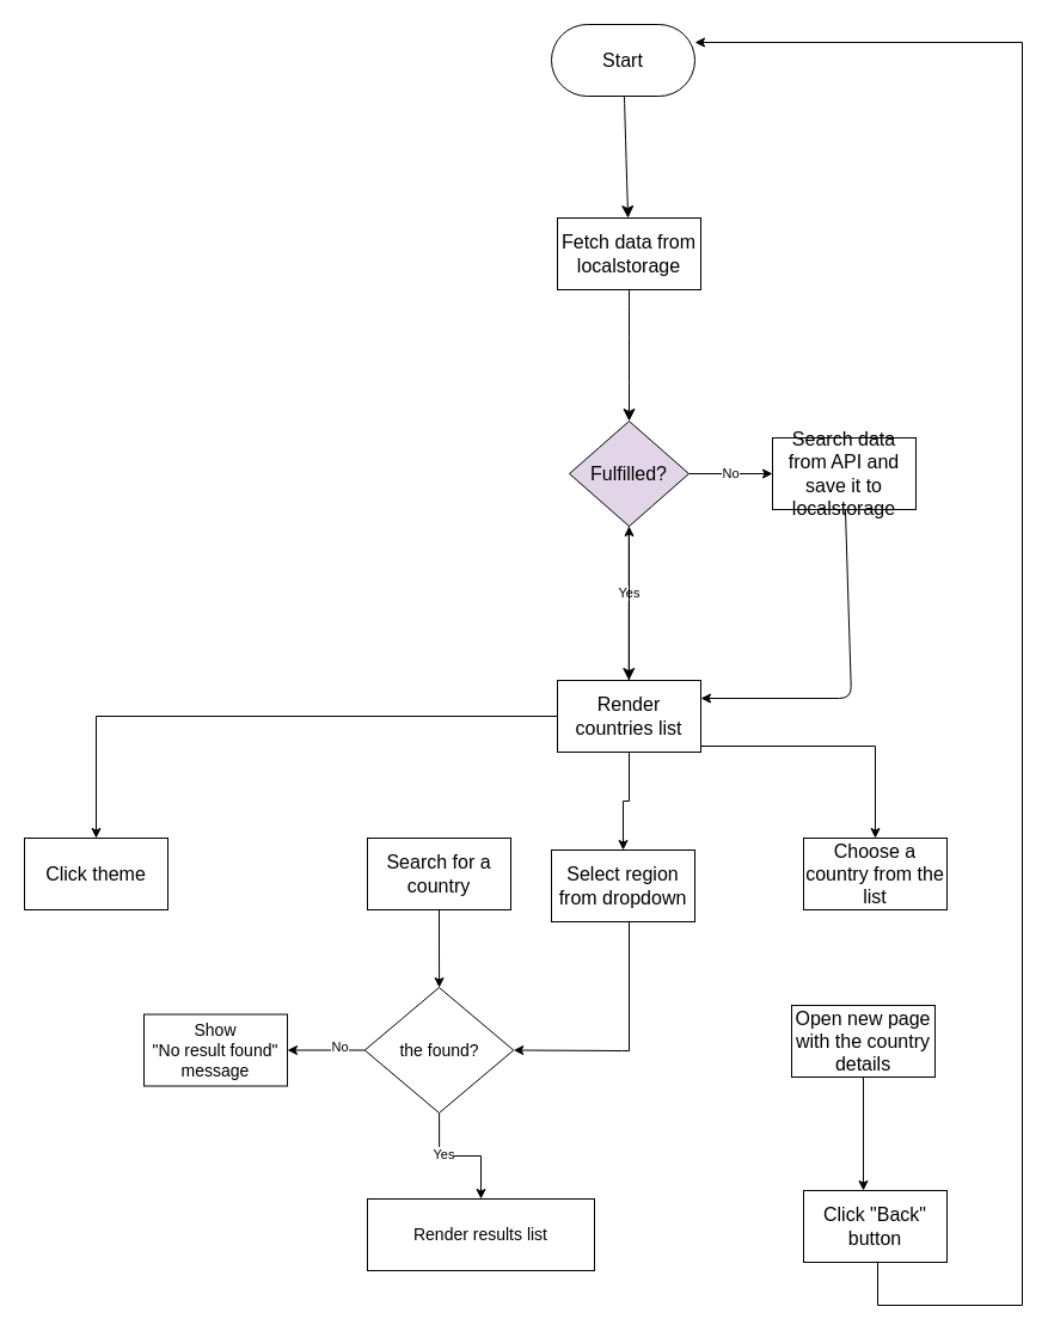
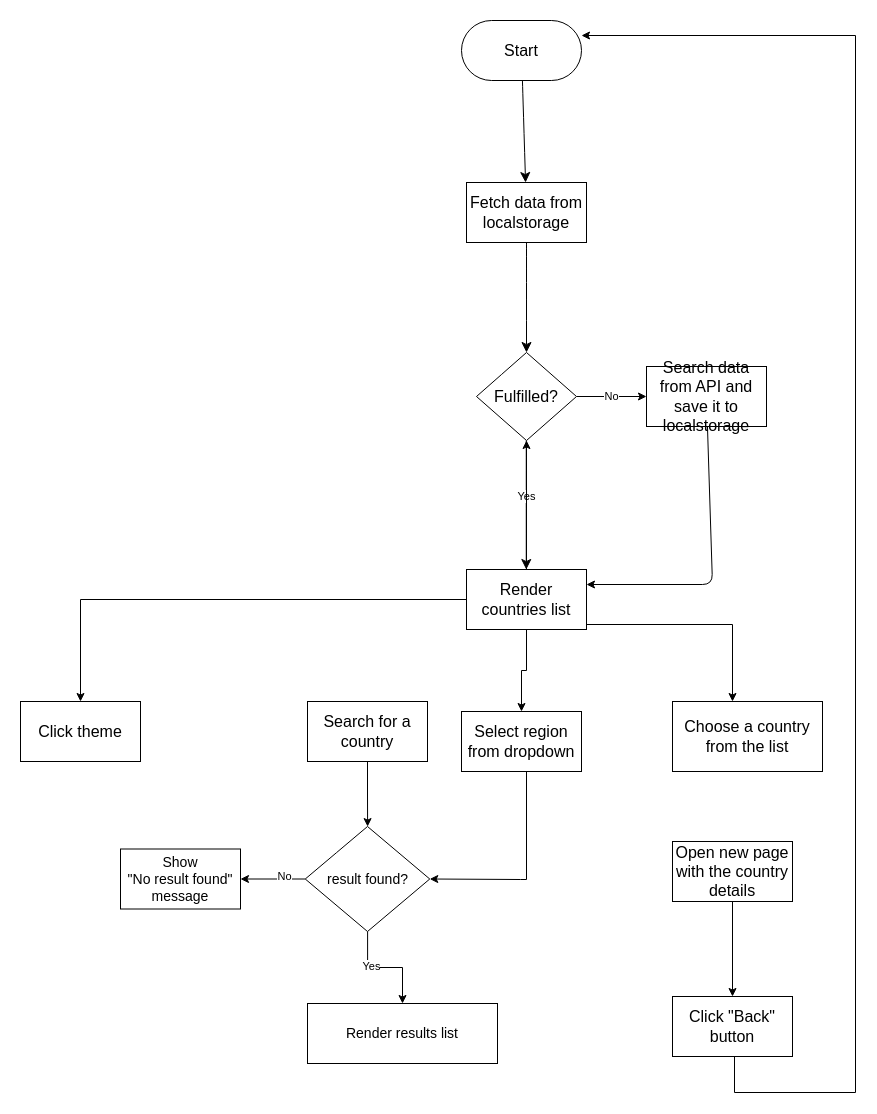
- <mxCell id="9" value="Fulfilled?" style="rhombus;whiteSpace=wrap;html=1;fontSize=16;rounded=1;arcSize=0;fillColor=#e1d5e7;" parent="1" vertex="1"><mxGeometry x="476" y="352" width="100" height="88" as="geometry" /></mxCell>
+ <mxCell id="9" value="Fulfilled?" style="rhombus;whiteSpace=wrap;html=1;fontSize=16;rounded=1;arcSize=0;" parent="1" vertex="1"><mxGeometry x="476" y="352" width="100" height="88" as="geometry" /></mxCell>
- <mxCell id="19" value="Choose a country from the list" style="rounded=1;whiteSpace=wrap;html=1;fontSize=16;arcSize=0;" parent="1" vertex="1"><mxGeometry x="672" y="701" width="120" height="60" as="geometry" /></mxCell>
+ <mxCell id="19" value="Choose a country from the list" style="rounded=1;whiteSpace=wrap;html=1;fontSize=16;arcSize=0;" parent="1" vertex="1"><mxGeometry x="672" y="701" width="150" height="70" as="geometry" /></mxCell>
- <mxCell id="30" value="Open new page with the country details" style="whiteSpace=wrap;html=1;fontSize=16;rounded=1;arcSize=0;" parent="1" vertex="1"><mxGeometry x="662" y="841" width="120" height="60" as="geometry" /></mxCell>
+ <mxCell id="30" value="Open new page with the country details" style="whiteSpace=wrap;html=1;fontSize=16;rounded=1;arcSize=0;" parent="1" vertex="1"><mxGeometry x="672" y="841" width="120" height="60" as="geometry" /></mxCell>
- <mxCell id="25" value="the found?" style="rhombus;whiteSpace=wrap;html=1;fontSize=14;rounded=1;arcSize=0;" parent="1" vertex="1"><mxGeometry x="304.75" y="826" width="124.5" height="105" as="geometry" /></mxCell>
+ <mxCell id="25" value="result found?" style="rhombus;whiteSpace=wrap;html=1;fontSize=14;rounded=1;arcSize=0;" parent="1" vertex="1"><mxGeometry x="304.75" y="826" width="124.5" height="105" as="geometry" /></mxCell>
